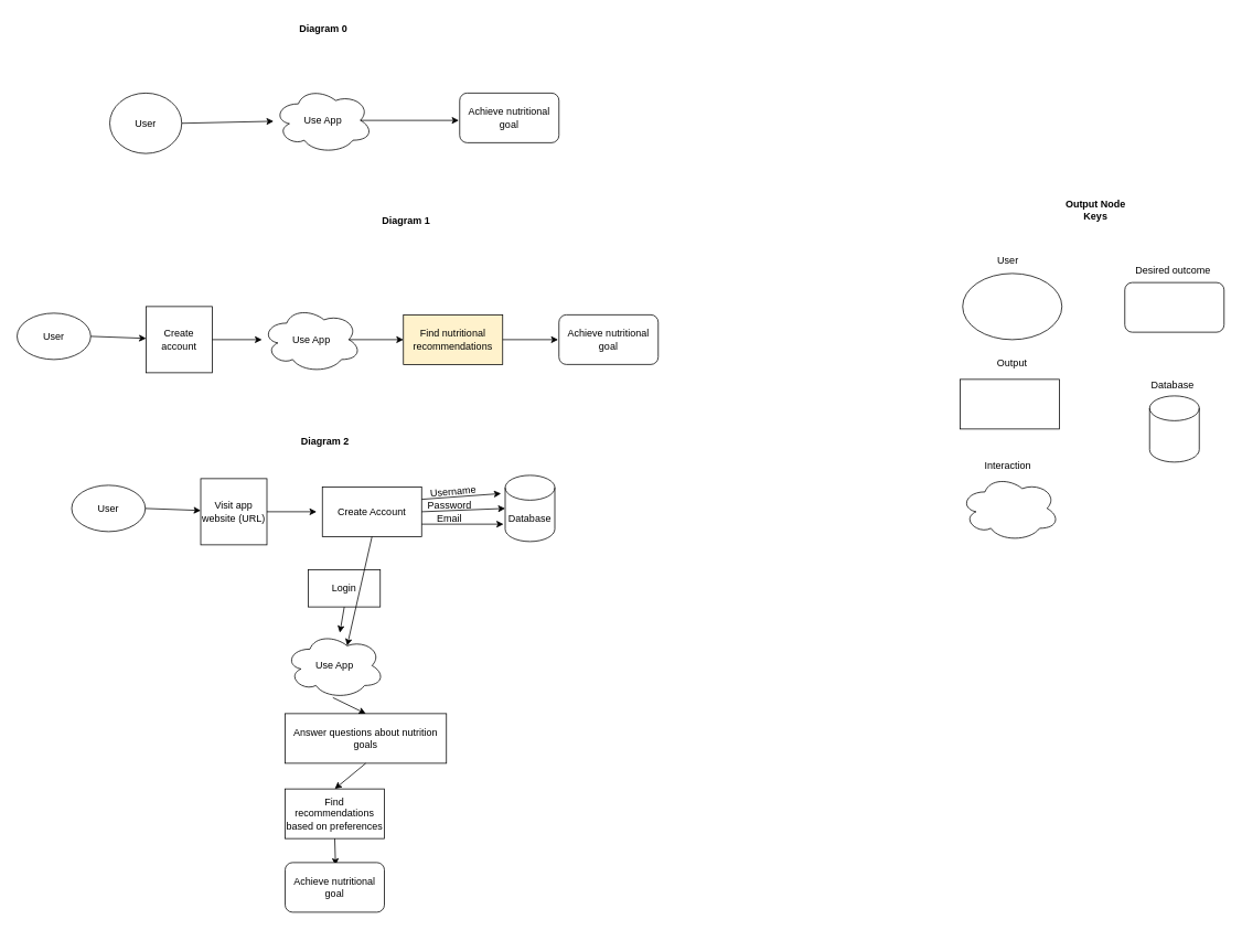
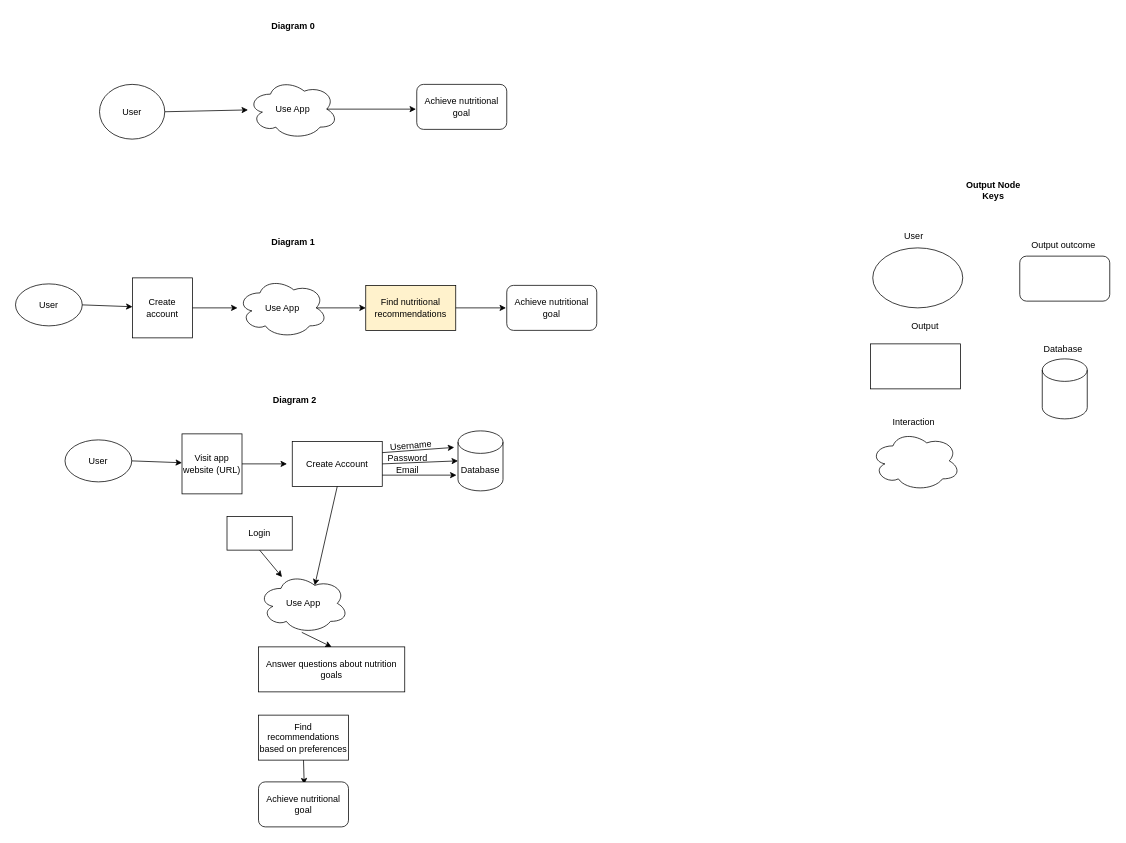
- <mxCell id="9" value="&lt;b&gt;Diagram 1&lt;br&gt;&lt;/b&gt;" style="text;html=1;strokeColor=none;fillColor=none;align=center;verticalAlign=middle;whiteSpace=wrap;rounded=0;" vertex="1" parent="1"><mxGeometry x="452.5" y="252" width="75" height="30" as="geometry" /></mxCell>
+ <mxCell id="9" value="&lt;b&gt;Diagram 1&lt;br&gt;&lt;/b&gt;" style="text;html=1;strokeColor=none;fillColor=none;align=center;verticalAlign=middle;whiteSpace=wrap;rounded=0;" vertex="1" parent="1"><mxGeometry x="352.5" y="307" width="75" height="30" as="geometry" /></mxCell>
- <mxCell id="46" value="Desired outcome" style="text;html=1;strokeColor=none;fillColor=none;align=center;verticalAlign=middle;whiteSpace=wrap;rounded=0;" vertex="1" parent="1"><mxGeometry x="1364.5" y="311" width="105" height="30" as="geometry" /></mxCell>
+ <mxCell id="46" value="Output outcome" style="text;html=1;strokeColor=none;fillColor=none;align=center;verticalAlign=middle;whiteSpace=wrap;rounded=0;" vertex="1" parent="1"><mxGeometry x="1364.5" y="311" width="105" height="30" as="geometry" /></mxCell>
- <mxCell id="41" value="Output" style="text;html=1;strokeColor=none;fillColor=none;align=center;verticalAlign=middle;whiteSpace=wrap;rounded=0;" vertex="1" parent="1"><mxGeometry x="1193" y="424" width="60" height="30" as="geometry" /></mxCell>
+ <mxCell id="41" value="Output" style="text;html=1;strokeColor=none;fillColor=none;align=center;verticalAlign=middle;whiteSpace=wrap;rounded=0;" vertex="1" parent="1"><mxGeometry x="1203" y="419" width="60" height="30" as="geometry" /></mxCell>
- <mxCell id="29" value="Login" style="rounded=0;whiteSpace=wrap;html=1;" vertex="1" parent="1"><mxGeometry x="372" y="688" width="87" height="45" as="geometry" /></mxCell>
+ <mxCell id="29" value="Login" style="rounded=0;whiteSpace=wrap;html=1;" vertex="1" parent="1"><mxGeometry x="302" y="688" width="87" height="45" as="geometry" /></mxCell>
- <mxCell id="36" value="" style="endArrow=classic;html=1;rounded=0;exitX=0.5;exitY=1;exitDx=0;exitDy=0;entryX=0.5;entryY=0;entryDx=0;entryDy=0;" edge="1" parent="1" source="33" target="34"><mxGeometry width="50" height="50" relative="1" as="geometry"><mxPoint x="398" y="934" as="sourcePoint" /><mxPoint x="448" y="884" as="targetPoint" /></mxGeometry></mxCell>
